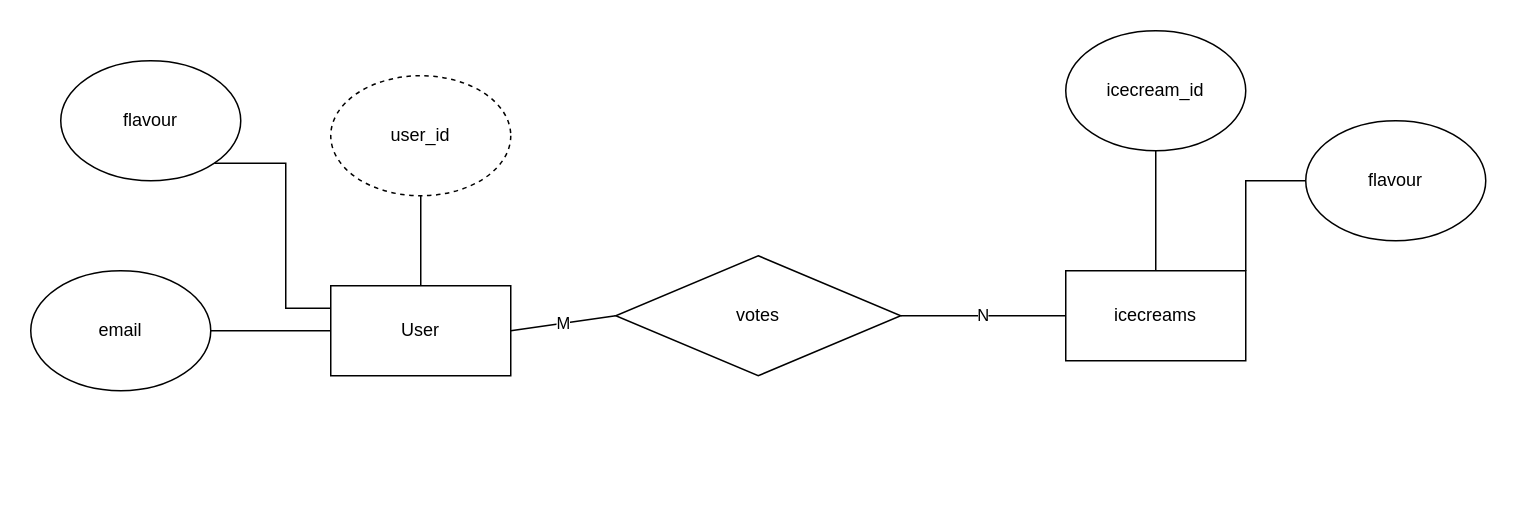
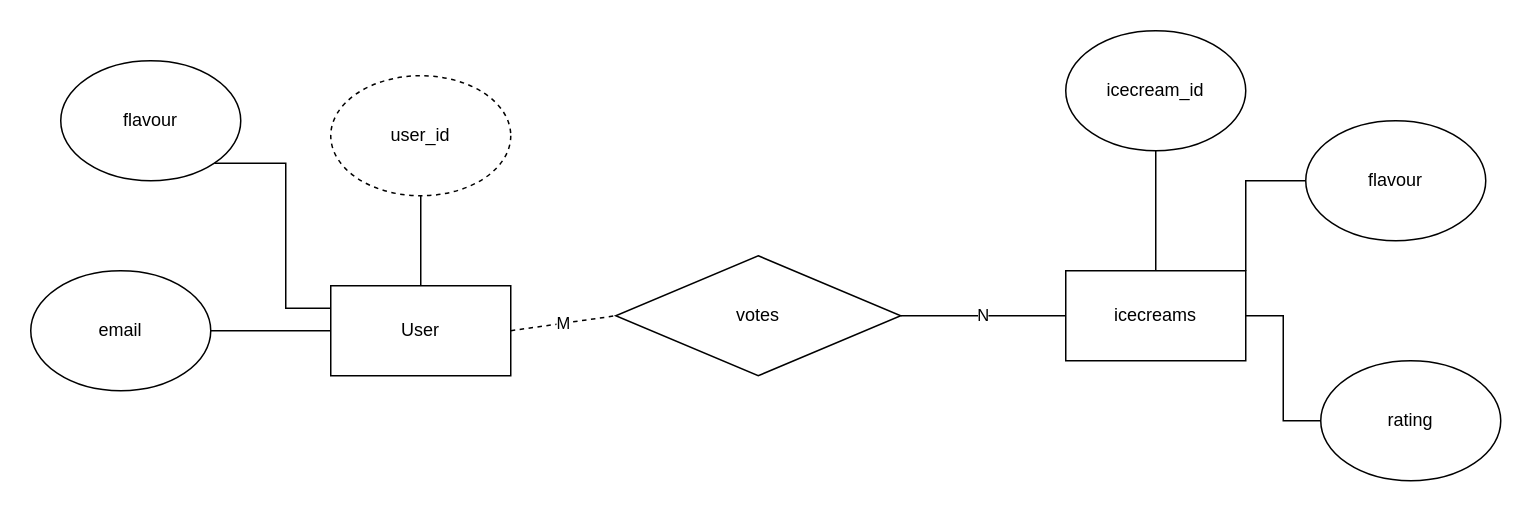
- <mxCell id="18" value="M" style="endArrow=none;html=1;rounded=0;exitX=1;exitY=0.5;exitDx=0;exitDy=0;entryX=0;entryY=0.5;entryDx=0;entryDy=0;" parent="1" source="5" target="3" edge="1"><mxGeometry width="50" height="50" relative="1" as="geometry"><mxPoint x="360" y="220" as="sourcePoint" /><mxPoint x="410" y="170" as="targetPoint" /></mxGeometry></mxCell>
+ <mxCell id="18" value="M" style="endArrow=none;html=1;rounded=0;exitX=1;exitY=0.5;exitDx=0;exitDy=0;entryX=0;entryY=0.5;entryDx=0;entryDy=0;dashed=1;" parent="1" source="5" target="3" edge="1"><mxGeometry width="50" height="50" relative="1" as="geometry"><mxPoint x="360" y="220" as="sourcePoint" /><mxPoint x="410" y="170" as="targetPoint" /></mxGeometry></mxCell>
+ <mxCell id="13" style="edgeStyle=orthogonalEdgeStyle;rounded=0;orthogonalLoop=1;jettySize=auto;html=1;exitX=0;exitY=0.5;exitDx=0;exitDy=0;endArrow=none;endFill=0;" parent="1" source="14" target="6" edge="1"><mxGeometry relative="1" as="geometry" /></mxCell>
+ <mxCell id="14" value="rating" style="ellipse;whiteSpace=wrap;html=1;" parent="1" vertex="1"><mxGeometry x="880" y="240" width="120" height="80" as="geometry" /></mxCell>
